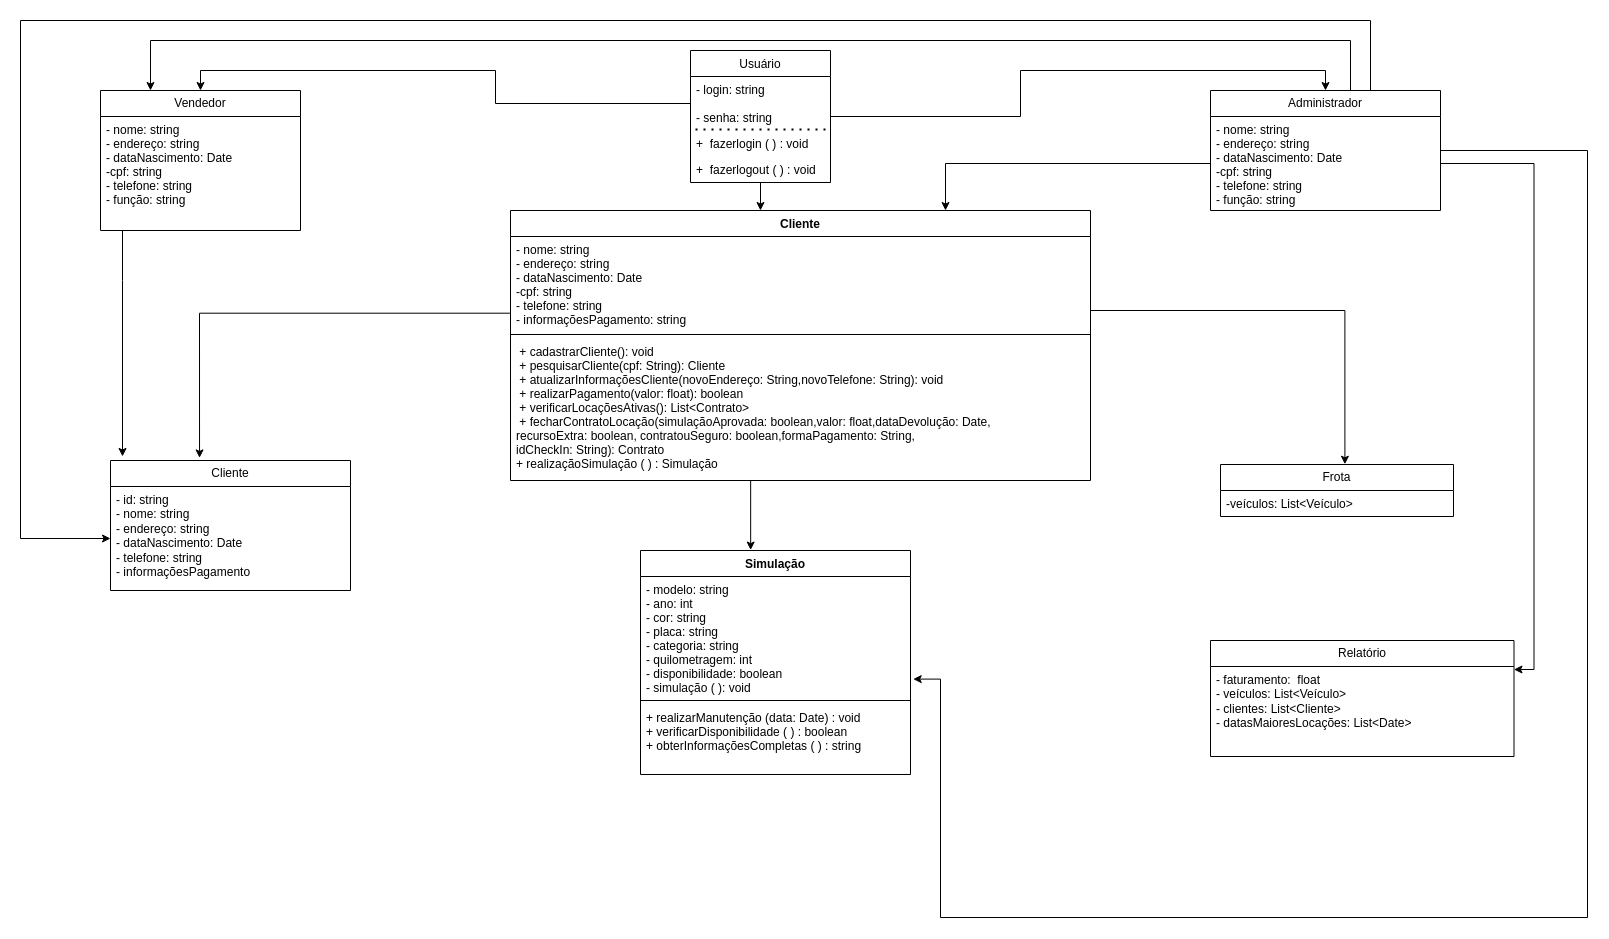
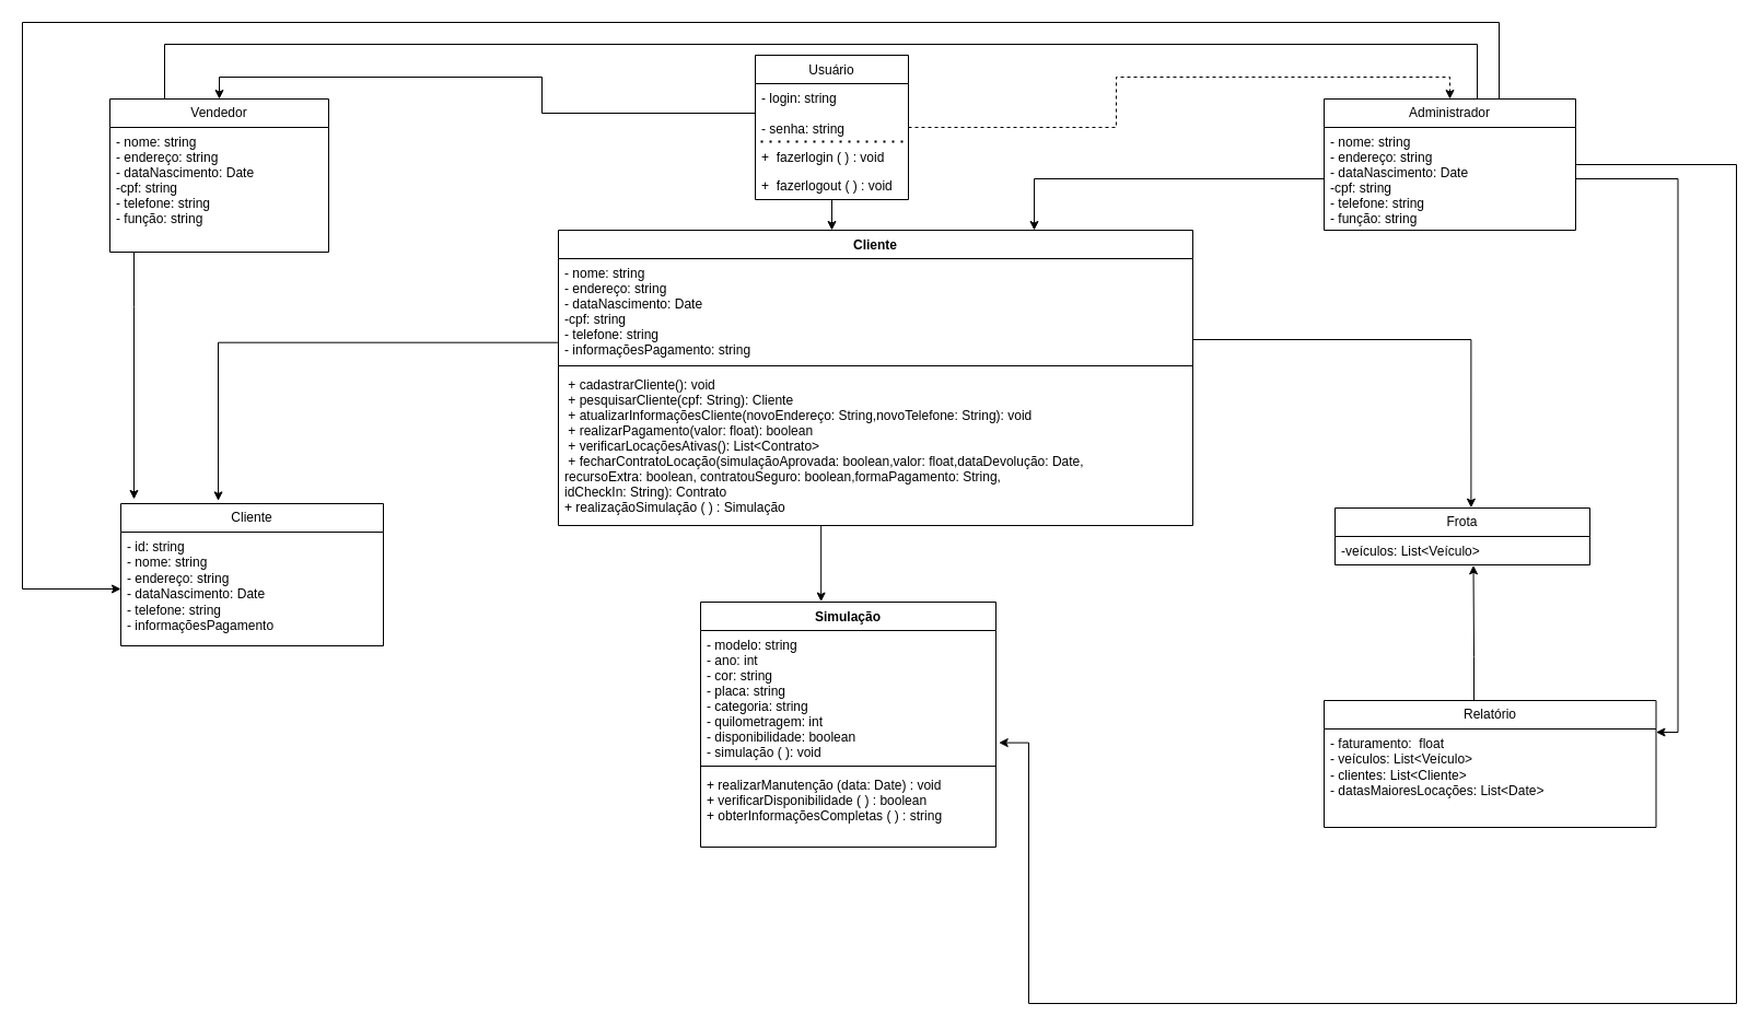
- <mxCell id="2" style="edgeStyle=orthogonalEdgeStyle;rounded=0;orthogonalLoop=1;jettySize=auto;html=1;entryX=0.5;entryY=0;entryDx=0;entryDy=0;" edge="1" parent="1" source="4" target="23"><mxGeometry relative="1" as="geometry" /></mxCell>
+ <mxCell id="2" style="edgeStyle=orthogonalEdgeStyle;rounded=0;orthogonalLoop=1;jettySize=auto;html=1;entryX=0.5;entryY=0;entryDx=0;entryDy=0;dashed=1;" edge="1" parent="1" source="4" target="23"><mxGeometry relative="1" as="geometry" /></mxCell>
- <mxCell id="22" style="edgeStyle=orthogonalEdgeStyle;rounded=0;orthogonalLoop=1;jettySize=auto;html=1;entryX=0.25;entryY=0;entryDx=0;entryDy=0;" edge="1" parent="1" source="23" target="18"><mxGeometry relative="1" as="geometry"><Array as="points"><mxPoint x="1350" y="40" /><mxPoint x="150" y="40" /></Array></mxGeometry></mxCell>
+ <mxCell id="22" style="edgeStyle=orthogonalEdgeStyle;rounded=0;orthogonalLoop=1;jettySize=auto;html=1;entryX=0.25;entryY=0;entryDx=0;entryDy=0;endArrow=none;" edge="1" parent="1" source="23" target="18"><mxGeometry relative="1" as="geometry"><Array as="points"><mxPoint x="1350" y="40" /><mxPoint x="150" y="40" /></Array></mxGeometry></mxCell>
+ <mxCell id="31" style="edgeStyle=orthogonalEdgeStyle;rounded=0;orthogonalLoop=1;jettySize=auto;html=1;entryX=0.543;entryY=1.014;entryDx=0;entryDy=0;entryPerimeter=0;" edge="1" parent="1" source="32" target="30"><mxGeometry relative="1" as="geometry"><Array as="points"><mxPoint x="1347" y="600" /><mxPoint x="1347" y="600" /></Array></mxGeometry></mxCell>
